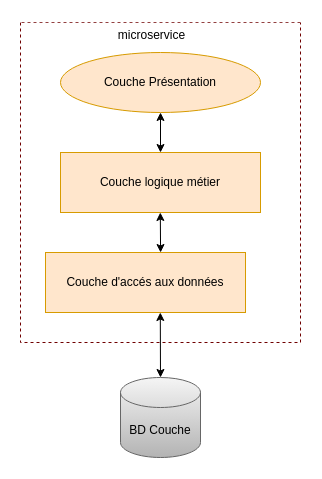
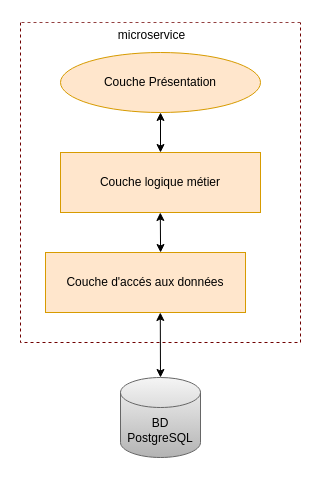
- <mxCell id="5" value="BD Couche" style="shape=cylinder3;whiteSpace=wrap;html=1;boundedLbl=1;backgroundOutline=1;size=15;fillColor=#f5f5f5;strokeColor=#666666;gradientColor=#b3b3b3;" vertex="1" parent="1"><mxGeometry x="120" y="377" width="80" height="80" as="geometry" /></mxCell>
+ <mxCell id="5" value="BD PostgreSQL" style="shape=cylinder3;whiteSpace=wrap;html=1;boundedLbl=1;backgroundOutline=1;size=15;fillColor=#f5f5f5;strokeColor=#666666;gradientColor=#b3b3b3;" vertex="1" parent="1"><mxGeometry x="120" y="377" width="80" height="80" as="geometry" /></mxCell>
